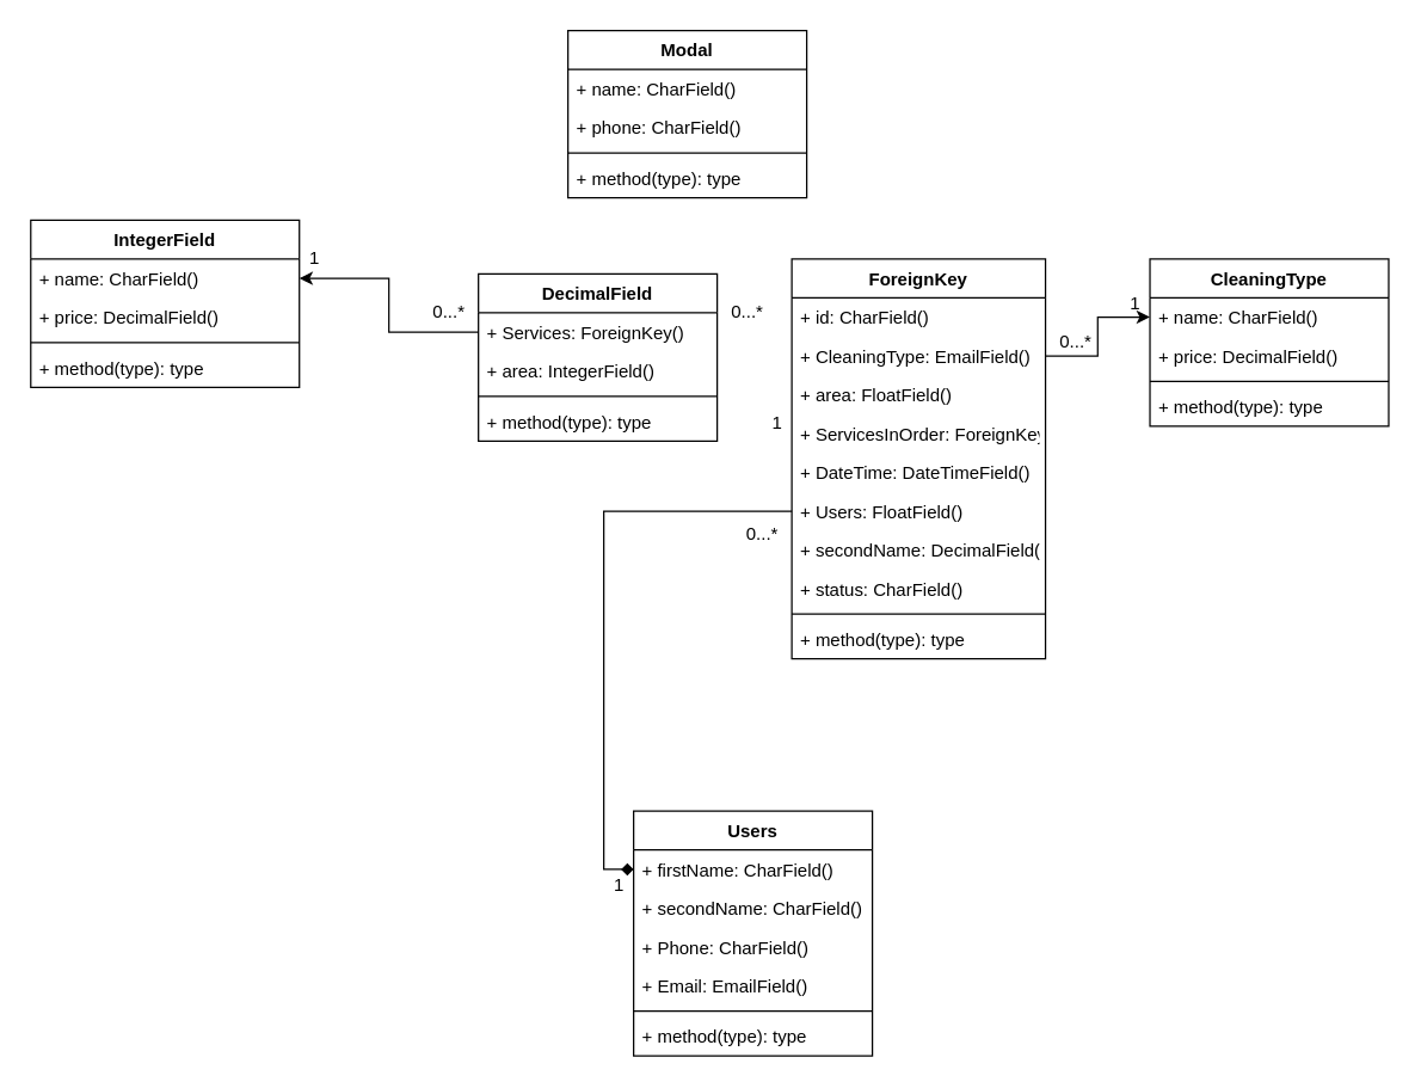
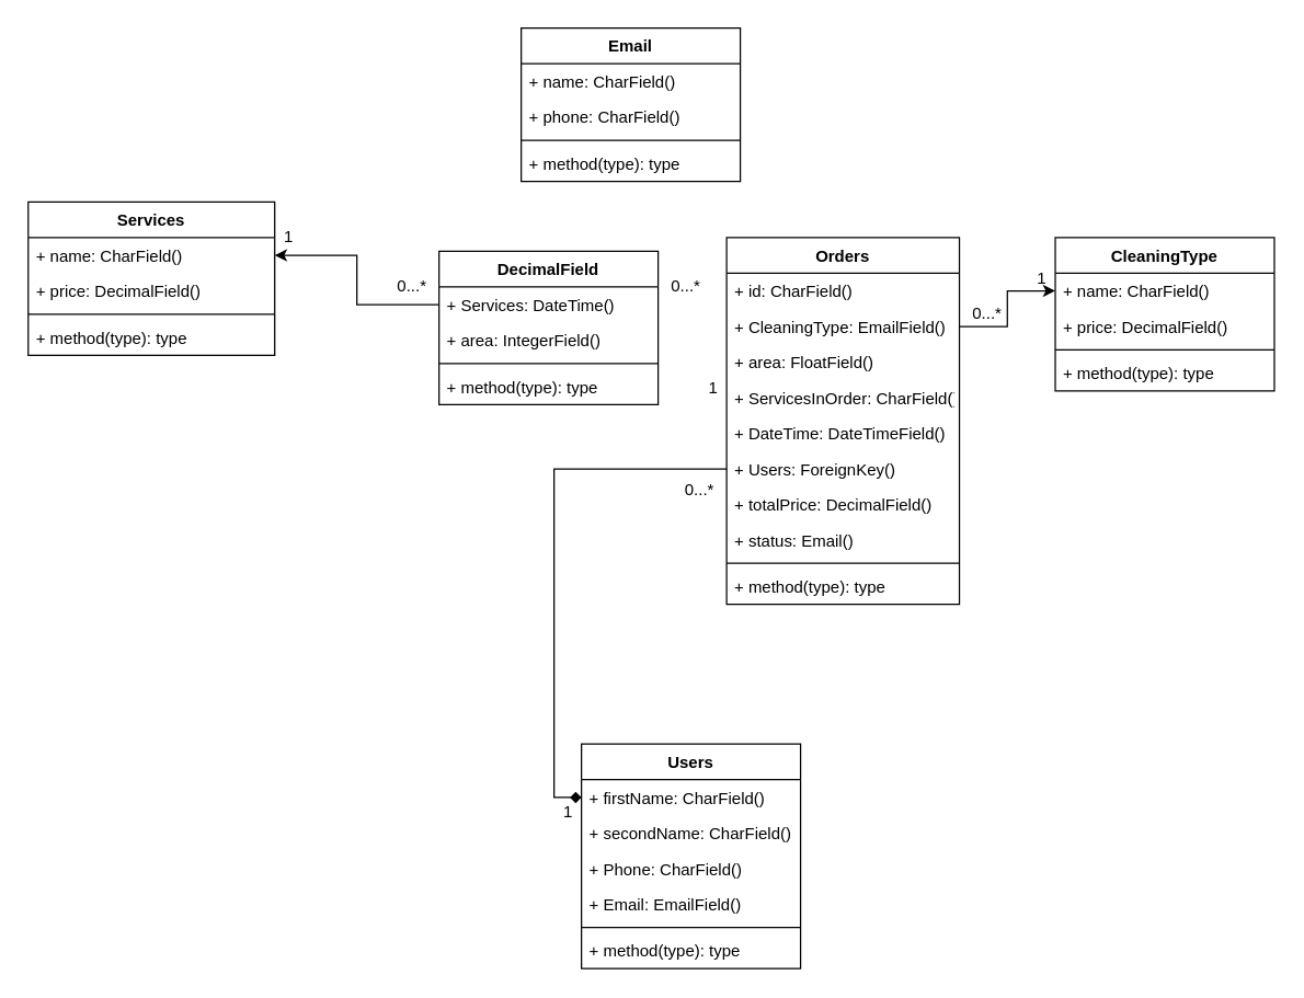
- <mxCell id="2" value="Modal" style="swimlane;fontStyle=1;align=center;verticalAlign=top;childLayout=stackLayout;horizontal=1;startSize=26;horizontalStack=0;resizeParent=1;resizeParentMax=0;resizeLast=0;collapsible=1;marginBottom=0;" vertex="1" parent="1"><mxGeometry x="380" y="20" width="160" height="112" as="geometry" /></mxCell>
+ <mxCell id="2" value="Email" style="swimlane;fontStyle=1;align=center;verticalAlign=top;childLayout=stackLayout;horizontal=1;startSize=26;horizontalStack=0;resizeParent=1;resizeParentMax=0;resizeLast=0;collapsible=1;marginBottom=0;" vertex="1" parent="1"><mxGeometry x="380" y="20" width="160" height="112" as="geometry" /></mxCell>
- <mxCell id="30" value="IntegerField" style="swimlane;fontStyle=1;align=center;verticalAlign=top;childLayout=stackLayout;horizontal=1;startSize=26;horizontalStack=0;resizeParent=1;resizeParentMax=0;resizeLast=0;collapsible=1;marginBottom=0;" vertex="1" parent="1"><mxGeometry x="20" y="147" width="180" height="112" as="geometry" /></mxCell>
+ <mxCell id="30" value="Services" style="swimlane;fontStyle=1;align=center;verticalAlign=top;childLayout=stackLayout;horizontal=1;startSize=26;horizontalStack=0;resizeParent=1;resizeParentMax=0;resizeLast=0;collapsible=1;marginBottom=0;" vertex="1" parent="1"><mxGeometry x="20" y="147" width="180" height="112" as="geometry" /></mxCell>
- <mxCell id="7" value="ForeignKey" style="swimlane;fontStyle=1;align=center;verticalAlign=top;childLayout=stackLayout;horizontal=1;startSize=26;horizontalStack=0;resizeParent=1;resizeParentMax=0;resizeLast=0;collapsible=1;marginBottom=0;" vertex="1" parent="1"><mxGeometry x="530" y="173" width="170" height="268" as="geometry" /></mxCell>
+ <mxCell id="7" value="Orders" style="swimlane;fontStyle=1;align=center;verticalAlign=top;childLayout=stackLayout;horizontal=1;startSize=26;horizontalStack=0;resizeParent=1;resizeParentMax=0;resizeLast=0;collapsible=1;marginBottom=0;" vertex="1" parent="1"><mxGeometry x="530" y="173" width="170" height="268" as="geometry" /></mxCell>
- <mxCell id="38" value="+ Services: ForeignKey()" style="text;strokeColor=none;fillColor=none;align=left;verticalAlign=top;spacingLeft=4;spacingRight=4;overflow=hidden;rotatable=0;points=[[0,0.5],[1,0.5]];portConstraint=eastwest;" vertex="1" parent="37"><mxGeometry y="26" width="160" height="26" as="geometry" /></mxCell>
+ <mxCell id="38" value="+ Services: DateTime()" style="text;strokeColor=none;fillColor=none;align=left;verticalAlign=top;spacingLeft=4;spacingRight=4;overflow=hidden;rotatable=0;points=[[0,0.5],[1,0.5]];portConstraint=eastwest;" vertex="1" parent="37"><mxGeometry y="26" width="160" height="26" as="geometry" /></mxCell>
- <mxCell id="11" value="+ ServicesInOrder: ForeignKey()" style="text;strokeColor=none;fillColor=none;align=left;verticalAlign=top;spacingLeft=4;spacingRight=4;overflow=hidden;rotatable=0;points=[[0,0.5],[1,0.5]];portConstraint=eastwest;" vertex="1" parent="7"><mxGeometry y="104" width="170" height="26" as="geometry" /></mxCell>
+ <mxCell id="11" value="+ ServicesInOrder: CharField()" style="text;strokeColor=none;fillColor=none;align=left;verticalAlign=top;spacingLeft=4;spacingRight=4;overflow=hidden;rotatable=0;points=[[0,0.5],[1,0.5]];portConstraint=eastwest;" vertex="1" parent="7"><mxGeometry y="104" width="170" height="26" as="geometry" /></mxCell>
- <mxCell id="13" value="+ Users: FloatField()" style="text;strokeColor=none;fillColor=none;align=left;verticalAlign=top;spacingLeft=4;spacingRight=4;overflow=hidden;rotatable=0;points=[[0,0.5],[1,0.5]];portConstraint=eastwest;" vertex="1" parent="7"><mxGeometry y="156" width="170" height="26" as="geometry" /></mxCell>
+ <mxCell id="13" value="+ Users: ForeignKey()" style="text;strokeColor=none;fillColor=none;align=left;verticalAlign=top;spacingLeft=4;spacingRight=4;overflow=hidden;rotatable=0;points=[[0,0.5],[1,0.5]];portConstraint=eastwest;" vertex="1" parent="7"><mxGeometry y="156" width="170" height="26" as="geometry" /></mxCell>
- <mxCell id="14" value="+ secondName: DecimalField()" style="text;strokeColor=none;fillColor=none;align=left;verticalAlign=top;spacingLeft=4;spacingRight=4;overflow=hidden;rotatable=0;points=[[0,0.5],[1,0.5]];portConstraint=eastwest;" vertex="1" parent="7"><mxGeometry y="182" width="170" height="26" as="geometry" /></mxCell>
+ <mxCell id="14" value="+ totalPrice: DecimalField()" style="text;strokeColor=none;fillColor=none;align=left;verticalAlign=top;spacingLeft=4;spacingRight=4;overflow=hidden;rotatable=0;points=[[0,0.5],[1,0.5]];portConstraint=eastwest;" vertex="1" parent="7"><mxGeometry y="182" width="170" height="26" as="geometry" /></mxCell>
- <mxCell id="15" value="+ status: CharField()" style="text;strokeColor=none;fillColor=none;align=left;verticalAlign=top;spacingLeft=4;spacingRight=4;overflow=hidden;rotatable=0;points=[[0,0.5],[1,0.5]];portConstraint=eastwest;" vertex="1" parent="7"><mxGeometry y="208" width="170" height="26" as="geometry" /></mxCell>
+ <mxCell id="15" value="+ status: Email()" style="text;strokeColor=none;fillColor=none;align=left;verticalAlign=top;spacingLeft=4;spacingRight=4;overflow=hidden;rotatable=0;points=[[0,0.5],[1,0.5]];portConstraint=eastwest;" vertex="1" parent="7"><mxGeometry y="208" width="170" height="26" as="geometry" /></mxCell>
